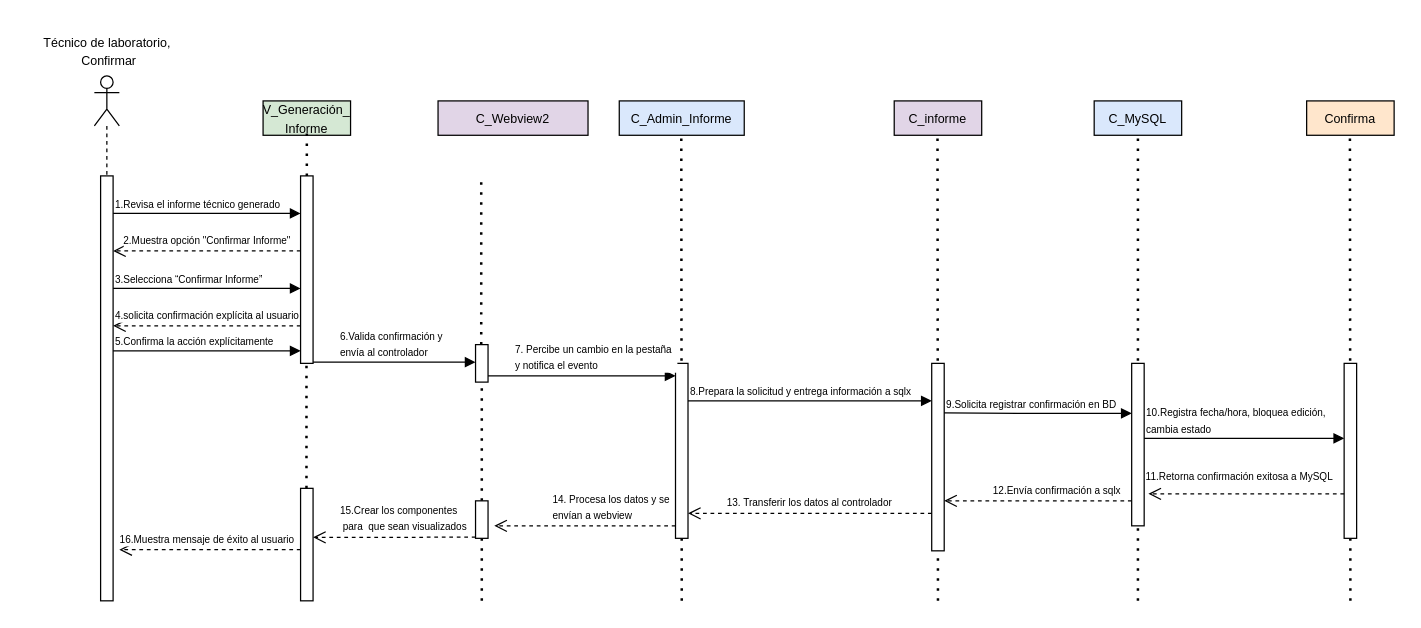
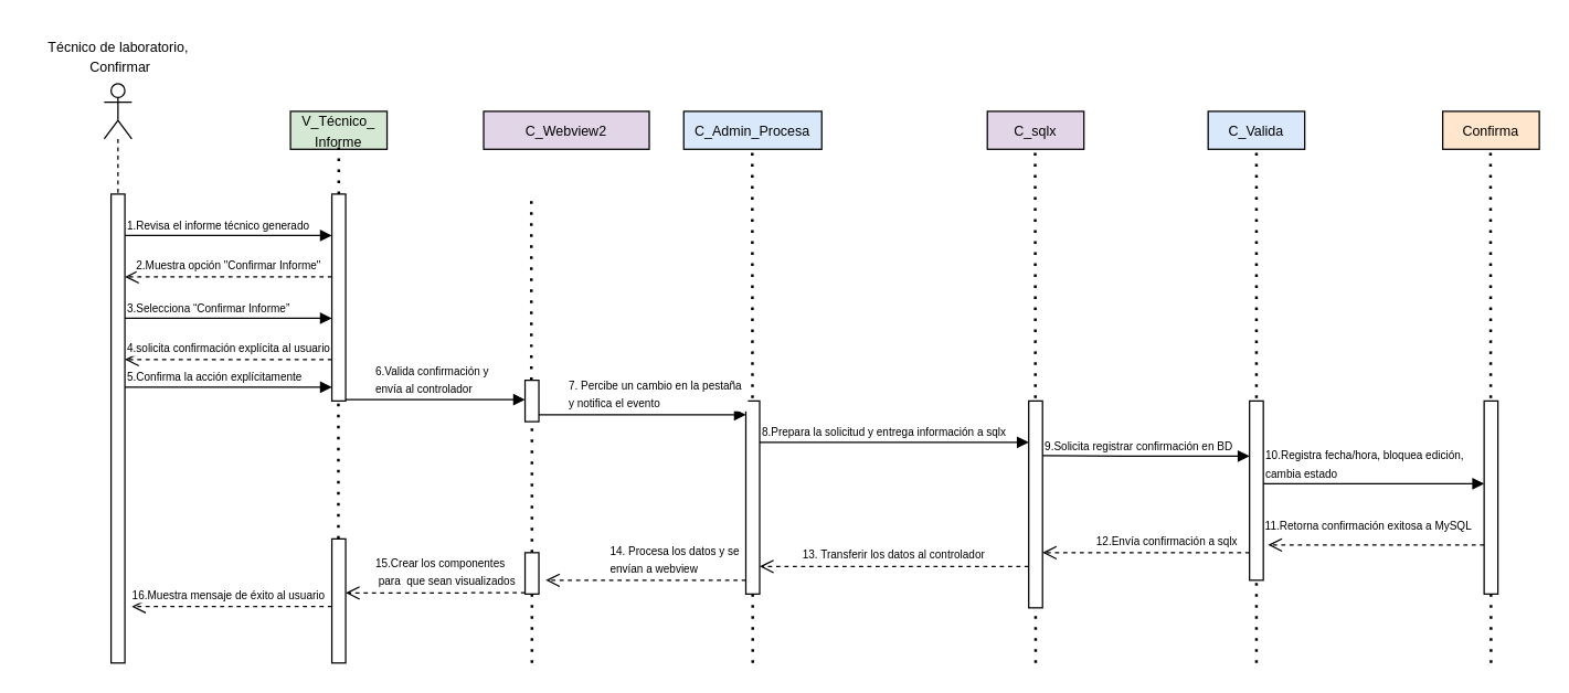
- <mxCell id="9" value="&lt;div&gt;&lt;font style=&quot;font-size: 10px;&quot;&gt;V_Generación_&lt;/font&gt;&lt;/div&gt;&lt;div&gt;&lt;font style=&quot;font-size: 10px;&quot;&gt;Informe&lt;/font&gt;&lt;/div&gt;" style="html=1;whiteSpace=wrap;fillColor=#D5E8D4;" vertex="1" parent="1"><mxGeometry x="210" y="80" width="70" height="27.5" as="geometry" /></mxCell>
+ <mxCell id="9" value="&lt;div&gt;&lt;font style=&quot;font-size: 10px;&quot;&gt;V_Técnico_&lt;/font&gt;&lt;/div&gt;&lt;div&gt;&lt;font style=&quot;font-size: 10px;&quot;&gt;Informe&lt;/font&gt;&lt;/div&gt;" style="html=1;whiteSpace=wrap;fillColor=#D5E8D4;" vertex="1" parent="1"><mxGeometry x="210" y="80" width="70" height="27.5" as="geometry" /></mxCell>
- <mxCell id="10" value="&lt;font style=&quot;font-size: 10px;&quot;&gt;C_Admin_Informe&lt;/font&gt;" style="html=1;whiteSpace=wrap;fillColor=#DAE8FC;" vertex="1" parent="1"><mxGeometry x="495" y="80" width="100" height="27.5" as="geometry" /></mxCell>
+ <mxCell id="10" value="&lt;font style=&quot;font-size: 10px;&quot;&gt;C_Admin_Procesa&lt;/font&gt;" style="html=1;whiteSpace=wrap;fillColor=#DAE8FC;" vertex="1" parent="1"><mxGeometry x="495" y="80" width="100" height="27.5" as="geometry" /></mxCell>
- <mxCell id="11" value="&lt;font style=&quot;font-size: 10px;&quot;&gt;C_informe&lt;/font&gt;" style="html=1;whiteSpace=wrap;fillColor=#E1D5E7;" vertex="1" parent="1"><mxGeometry x="715" y="80" width="70" height="27.5" as="geometry" /></mxCell>
+ <mxCell id="11" value="&lt;font style=&quot;font-size: 10px;&quot;&gt;C_sqlx&lt;/font&gt;" style="html=1;whiteSpace=wrap;fillColor=#E1D5E7;" vertex="1" parent="1"><mxGeometry x="715" y="80" width="70" height="27.5" as="geometry" /></mxCell>
- <mxCell id="52" value="&lt;font style=&quot;font-size: 10px;&quot;&gt;C_MySQL&lt;/font&gt;" style="html=1;whiteSpace=wrap;fillColor=#DAE8FC;" vertex="1" parent="1"><mxGeometry x="875" y="80" width="70" height="27.5" as="geometry" /></mxCell>
+ <mxCell id="52" value="&lt;font style=&quot;font-size: 10px;&quot;&gt;C_Valida&lt;/font&gt;" style="html=1;whiteSpace=wrap;fillColor=#DAE8FC;" vertex="1" parent="1"><mxGeometry x="875" y="80" width="70" height="27.5" as="geometry" /></mxCell>
